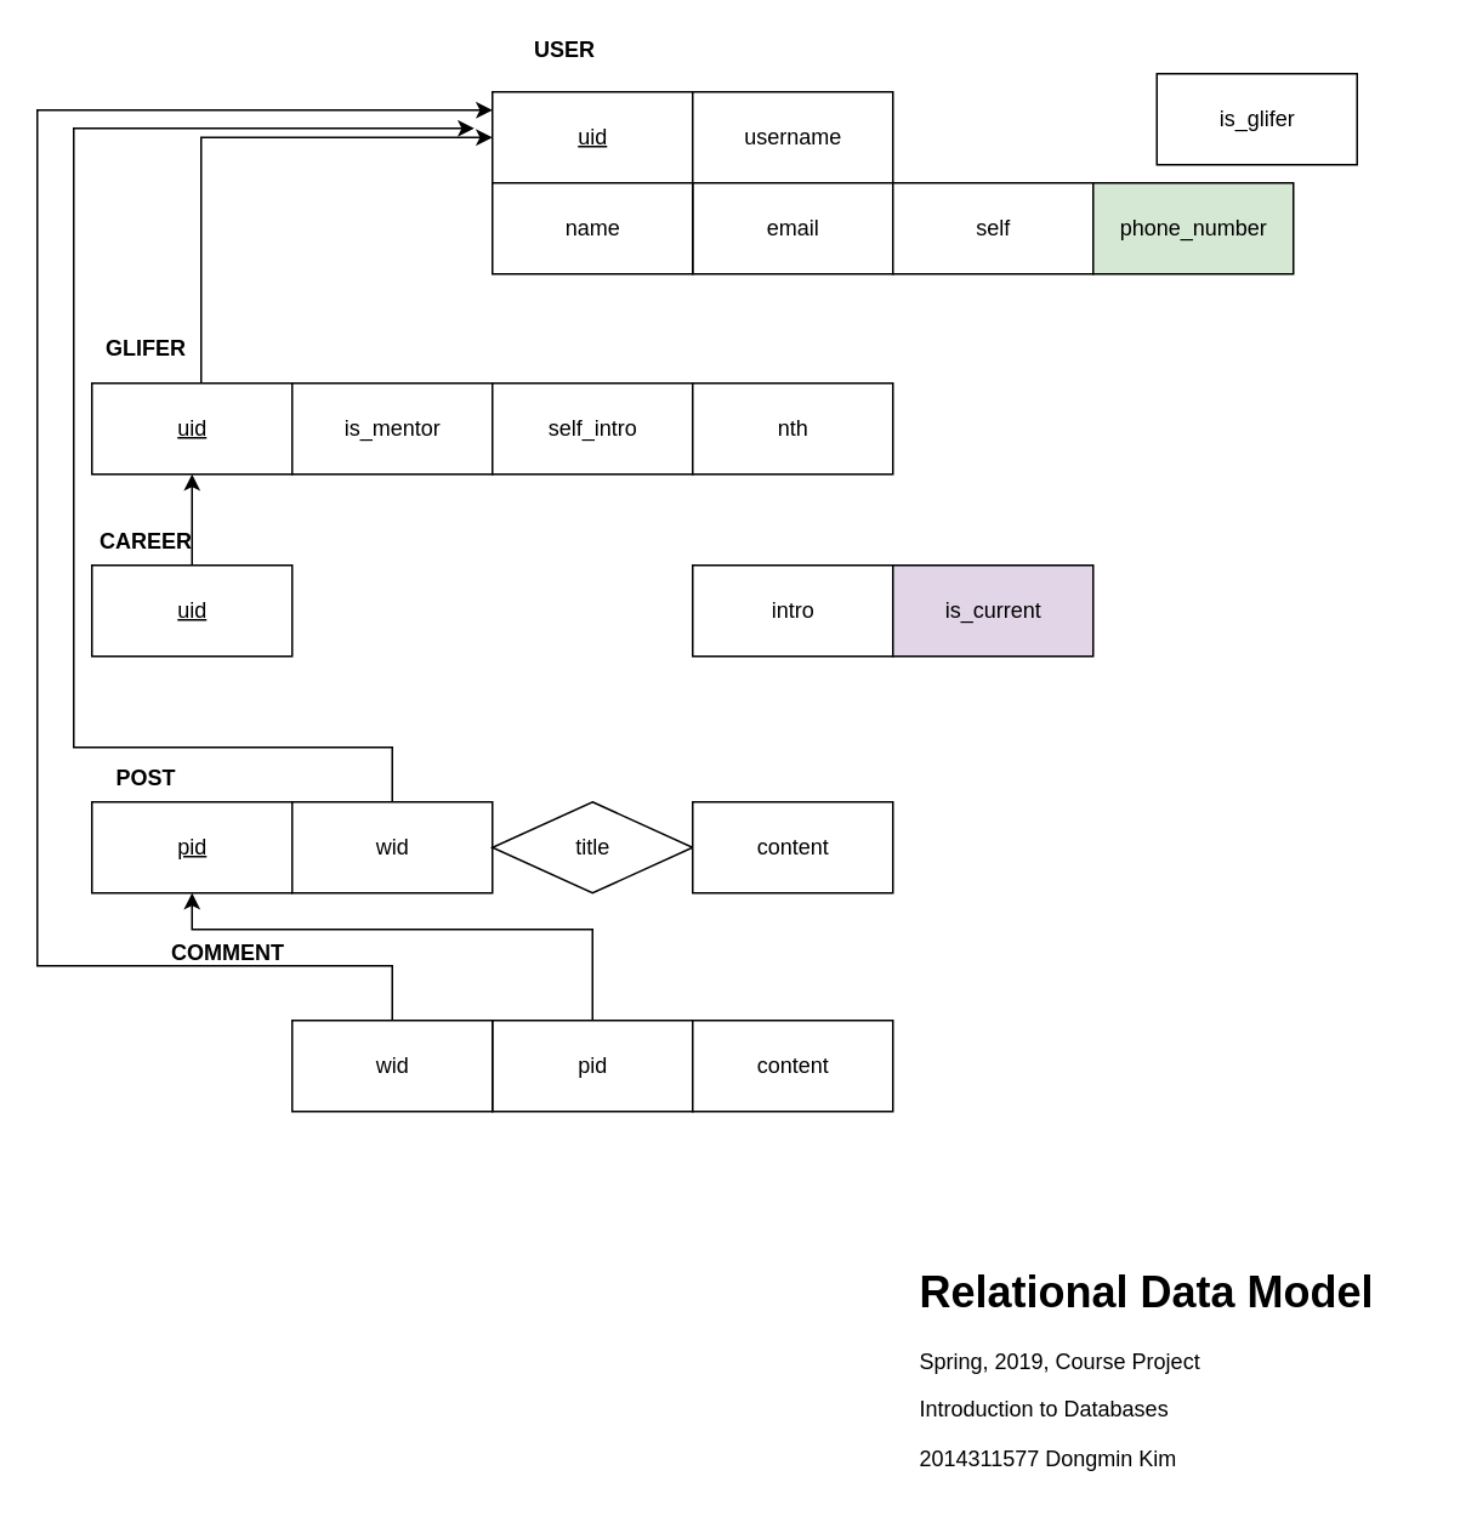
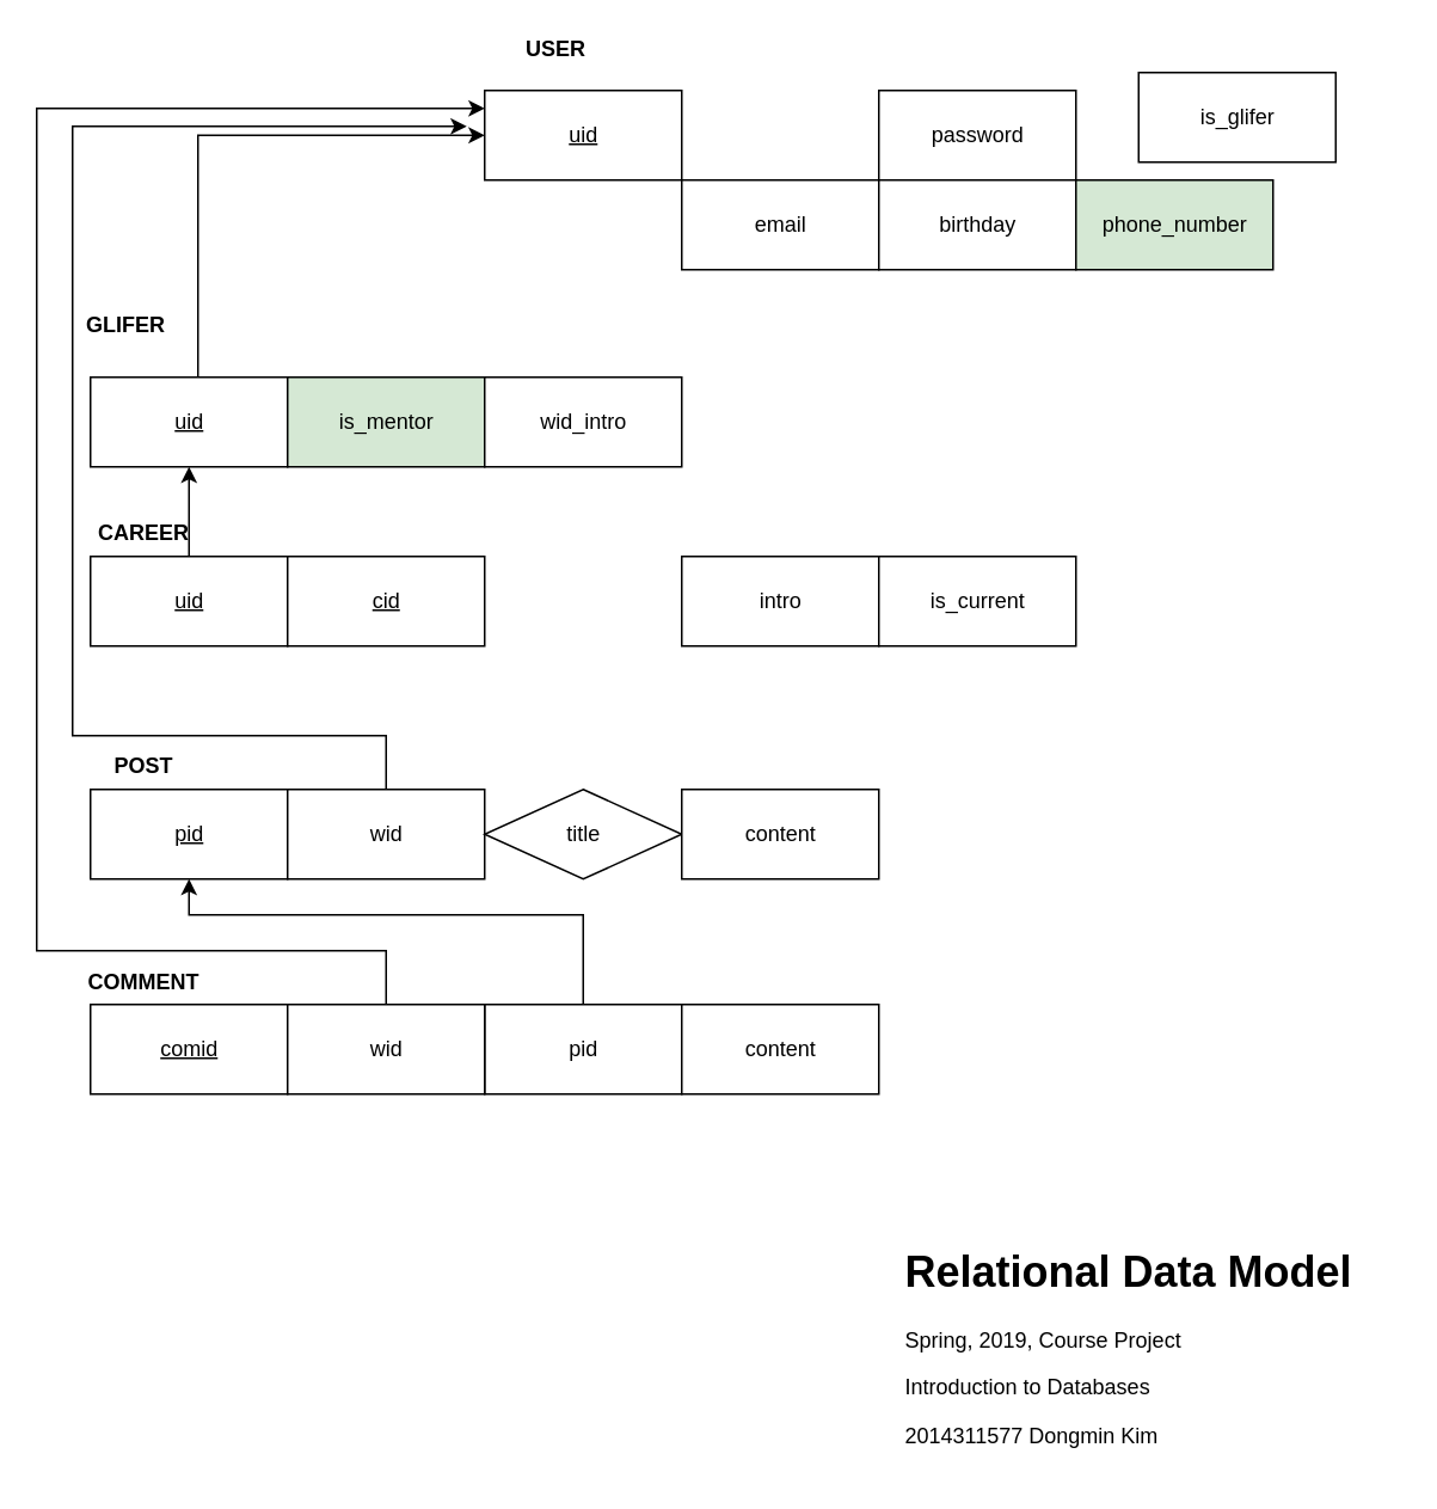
- <mxCell id="4" value="username" style="html=1;" parent="1" vertex="1"><mxGeometry x="380" y="50" width="110" height="50" as="geometry" /></mxCell>
+ <mxCell id="6" value="password" style="html=1;" parent="1" vertex="1"><mxGeometry x="490" y="50" width="110" height="50" as="geometry" /></mxCell>
- <mxCell id="17" value="name" style="html=1;" parent="1" vertex="1"><mxGeometry x="270" y="100" width="110" height="50" as="geometry" /></mxCell>
- <mxCell id="11" value="self" style="html=1;" parent="1" vertex="1"><mxGeometry x="490" y="100" width="110" height="50" as="geometry" /></mxCell>
+ <mxCell id="11" value="birthday" style="html=1;" parent="1" vertex="1"><mxGeometry x="490" y="100" width="110" height="50" as="geometry" /></mxCell>
- <mxCell id="7" value="GLIFER&#10;" style="text;align=center;fontStyle=1;verticalAlign=middle;spacingLeft=3;spacingRight=3;strokeColor=none;rotatable=0;points=[[0,0.5],[1,0.5]];portConstraint=eastwest;" parent="1" vertex="1"><mxGeometry x="40" y="184" width="80" height="26" as="geometry" /></mxCell>
+ <mxCell id="7" value="GLIFER&#10;" style="text;align=center;fontStyle=1;verticalAlign=middle;spacingLeft=3;spacingRight=3;strokeColor=none;rotatable=0;points=[[0,0.5],[1,0.5]];portConstraint=eastwest;" parent="1" vertex="1"><mxGeometry x="30" y="174" width="80" height="26" as="geometry" /></mxCell>
- <mxCell id="13" value="is_mentor" style="html=1;" parent="1" vertex="1"><mxGeometry x="160" y="210" width="110" height="50" as="geometry" /></mxCell>
+ <mxCell id="13" value="is_mentor" style="html=1;fillColor=#d5e8d4;" parent="1" vertex="1"><mxGeometry x="160" y="210" width="110" height="50" as="geometry" /></mxCell>
- <mxCell id="14" value="self_intro" style="html=1;" parent="1" vertex="1"><mxGeometry x="270" y="210" width="110" height="50" as="geometry" /></mxCell>
+ <mxCell id="14" value="wid_intro" style="html=1;" parent="1" vertex="1"><mxGeometry x="270" y="210" width="110" height="50" as="geometry" /></mxCell>
- <mxCell id="15" value="nth" style="html=1;" parent="1" vertex="1"><mxGeometry x="380" y="210" width="110" height="50" as="geometry" /></mxCell>
+ <mxCell id="21" value="&lt;u&gt;cid&lt;/u&gt;" style="html=1;" parent="1" vertex="1"><mxGeometry x="160" y="310" width="110" height="50" as="geometry" /></mxCell>
- <mxCell id="23" value="is_current" style="html=1;fillColor=#e1d5e7;" parent="1" vertex="1"><mxGeometry x="490" y="310" width="110" height="50" as="geometry" /></mxCell>
+ <mxCell id="23" value="is_current" style="html=1;" parent="1" vertex="1"><mxGeometry x="490" y="310" width="110" height="50" as="geometry" /></mxCell>
- <mxCell id="30" value="COMMENT" style="text;align=center;fontStyle=1;verticalAlign=middle;spacingLeft=3;spacingRight=3;strokeColor=none;rotatable=0;points=[[0,0.5],[1,0.5]];portConstraint=eastwest;" vertex="1" parent="1"><mxGeometry x="85" y="509" width="80" height="26" as="geometry" /></mxCell>
+ <mxCell id="30" value="COMMENT" style="text;align=center;fontStyle=1;verticalAlign=middle;spacingLeft=3;spacingRight=3;strokeColor=none;rotatable=0;points=[[0,0.5],[1,0.5]];portConstraint=eastwest;" vertex="1" parent="1"><mxGeometry x="40" y="534" width="80" height="26" as="geometry" /></mxCell>
+ <mxCell id="31" value="&lt;u&gt;comid&lt;/u&gt;" style="html=1;" vertex="1" parent="1"><mxGeometry x="50" y="560" width="110" height="50" as="geometry" /></mxCell>
